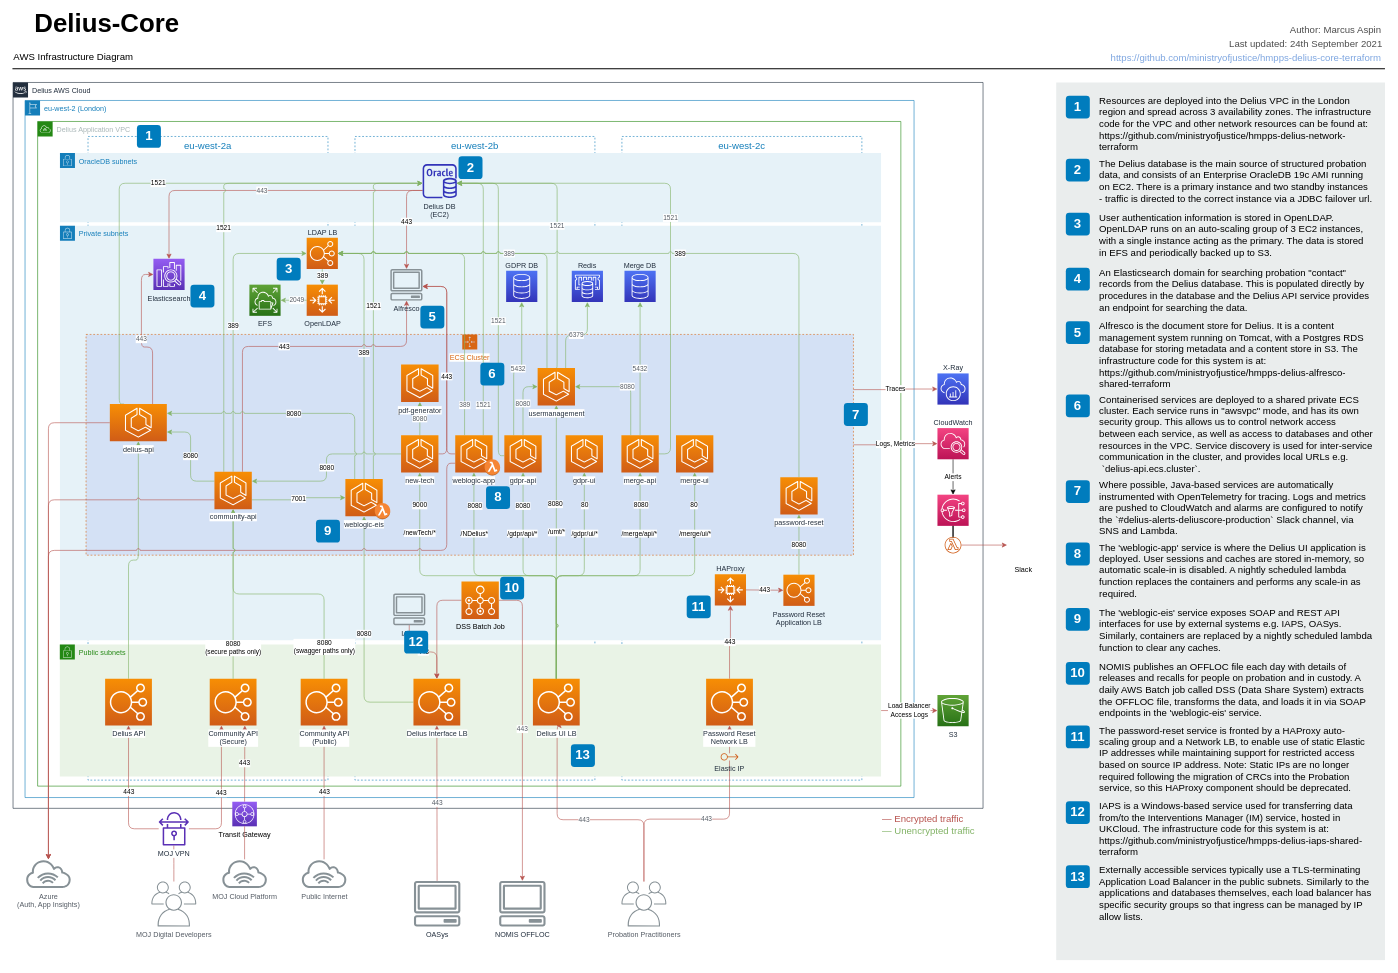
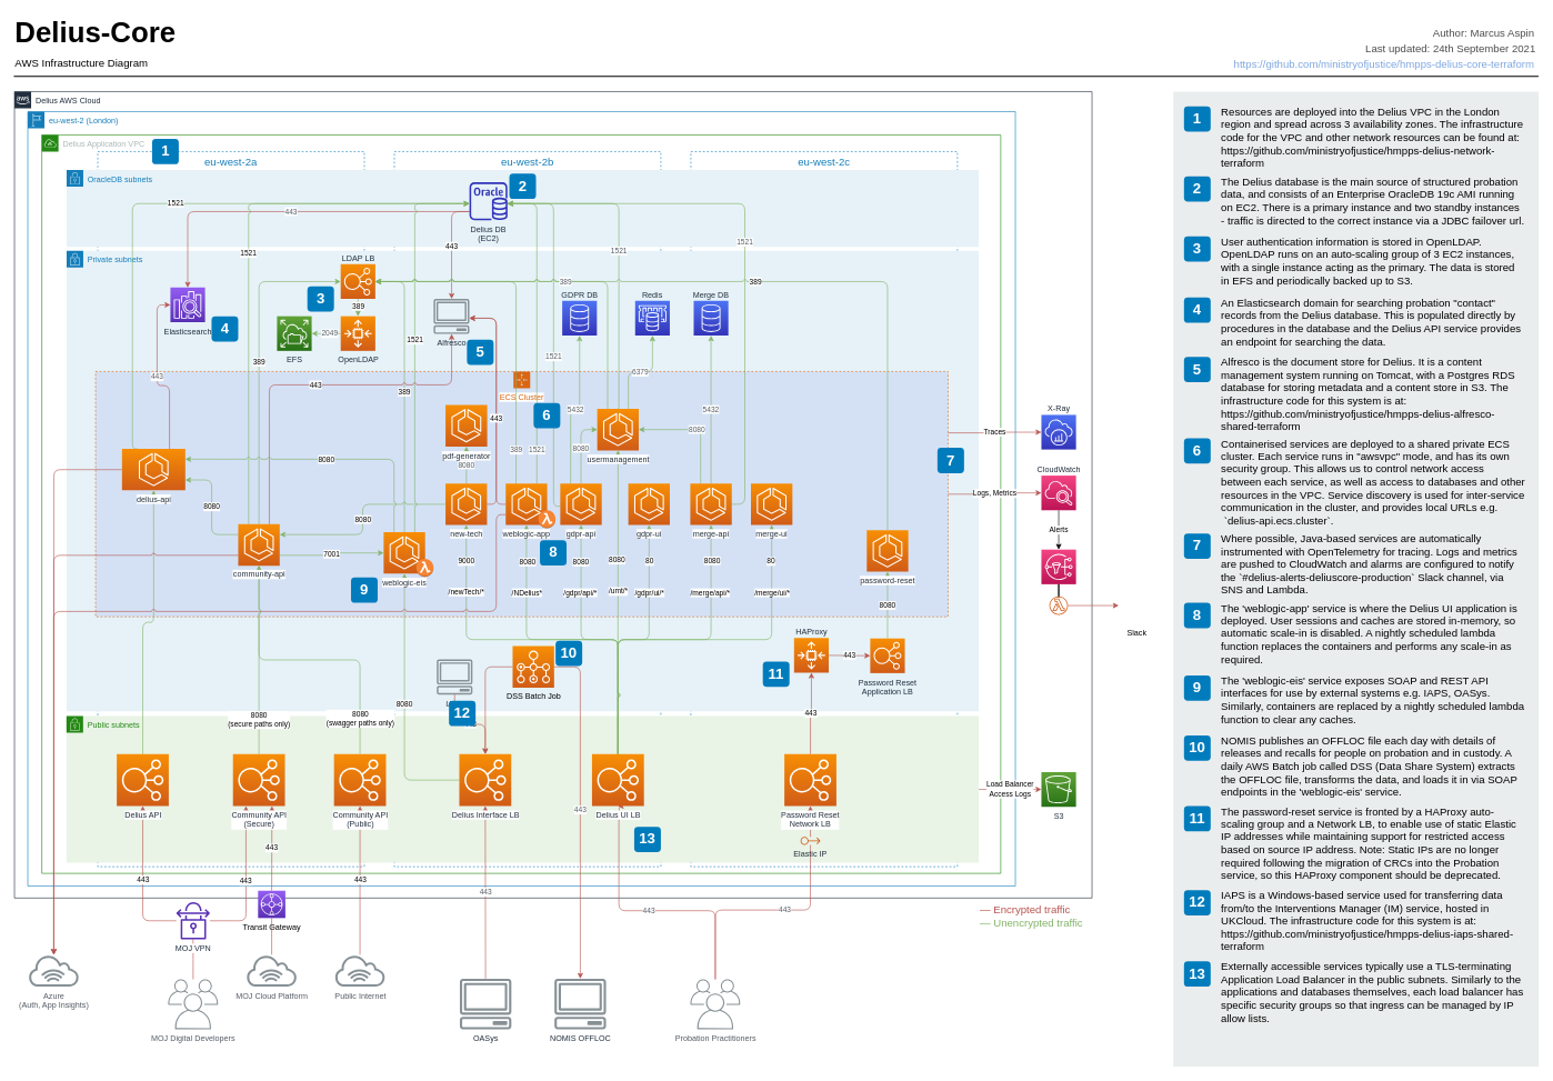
- <mxCell id="10" value="Delius-Core" style="text;html=1;resizable=0;points=[];autosize=1;align=left;verticalAlign=top;spacingTop=-4;fontSize=43;fontStyle=1;horizontal=1;" parent="1" vertex="1"><mxGeometry x="55" y="10.5" width="251" height="52" as="geometry" /></mxCell>
+ <mxCell id="10" value="Delius-Core" style="text;html=1;resizable=0;points=[];autosize=1;align=left;verticalAlign=top;spacingTop=-4;fontSize=43;fontStyle=1;horizontal=1;" parent="1" vertex="1"><mxGeometry x="20" y="20.5" width="251" height="52" as="geometry" /></mxCell>
